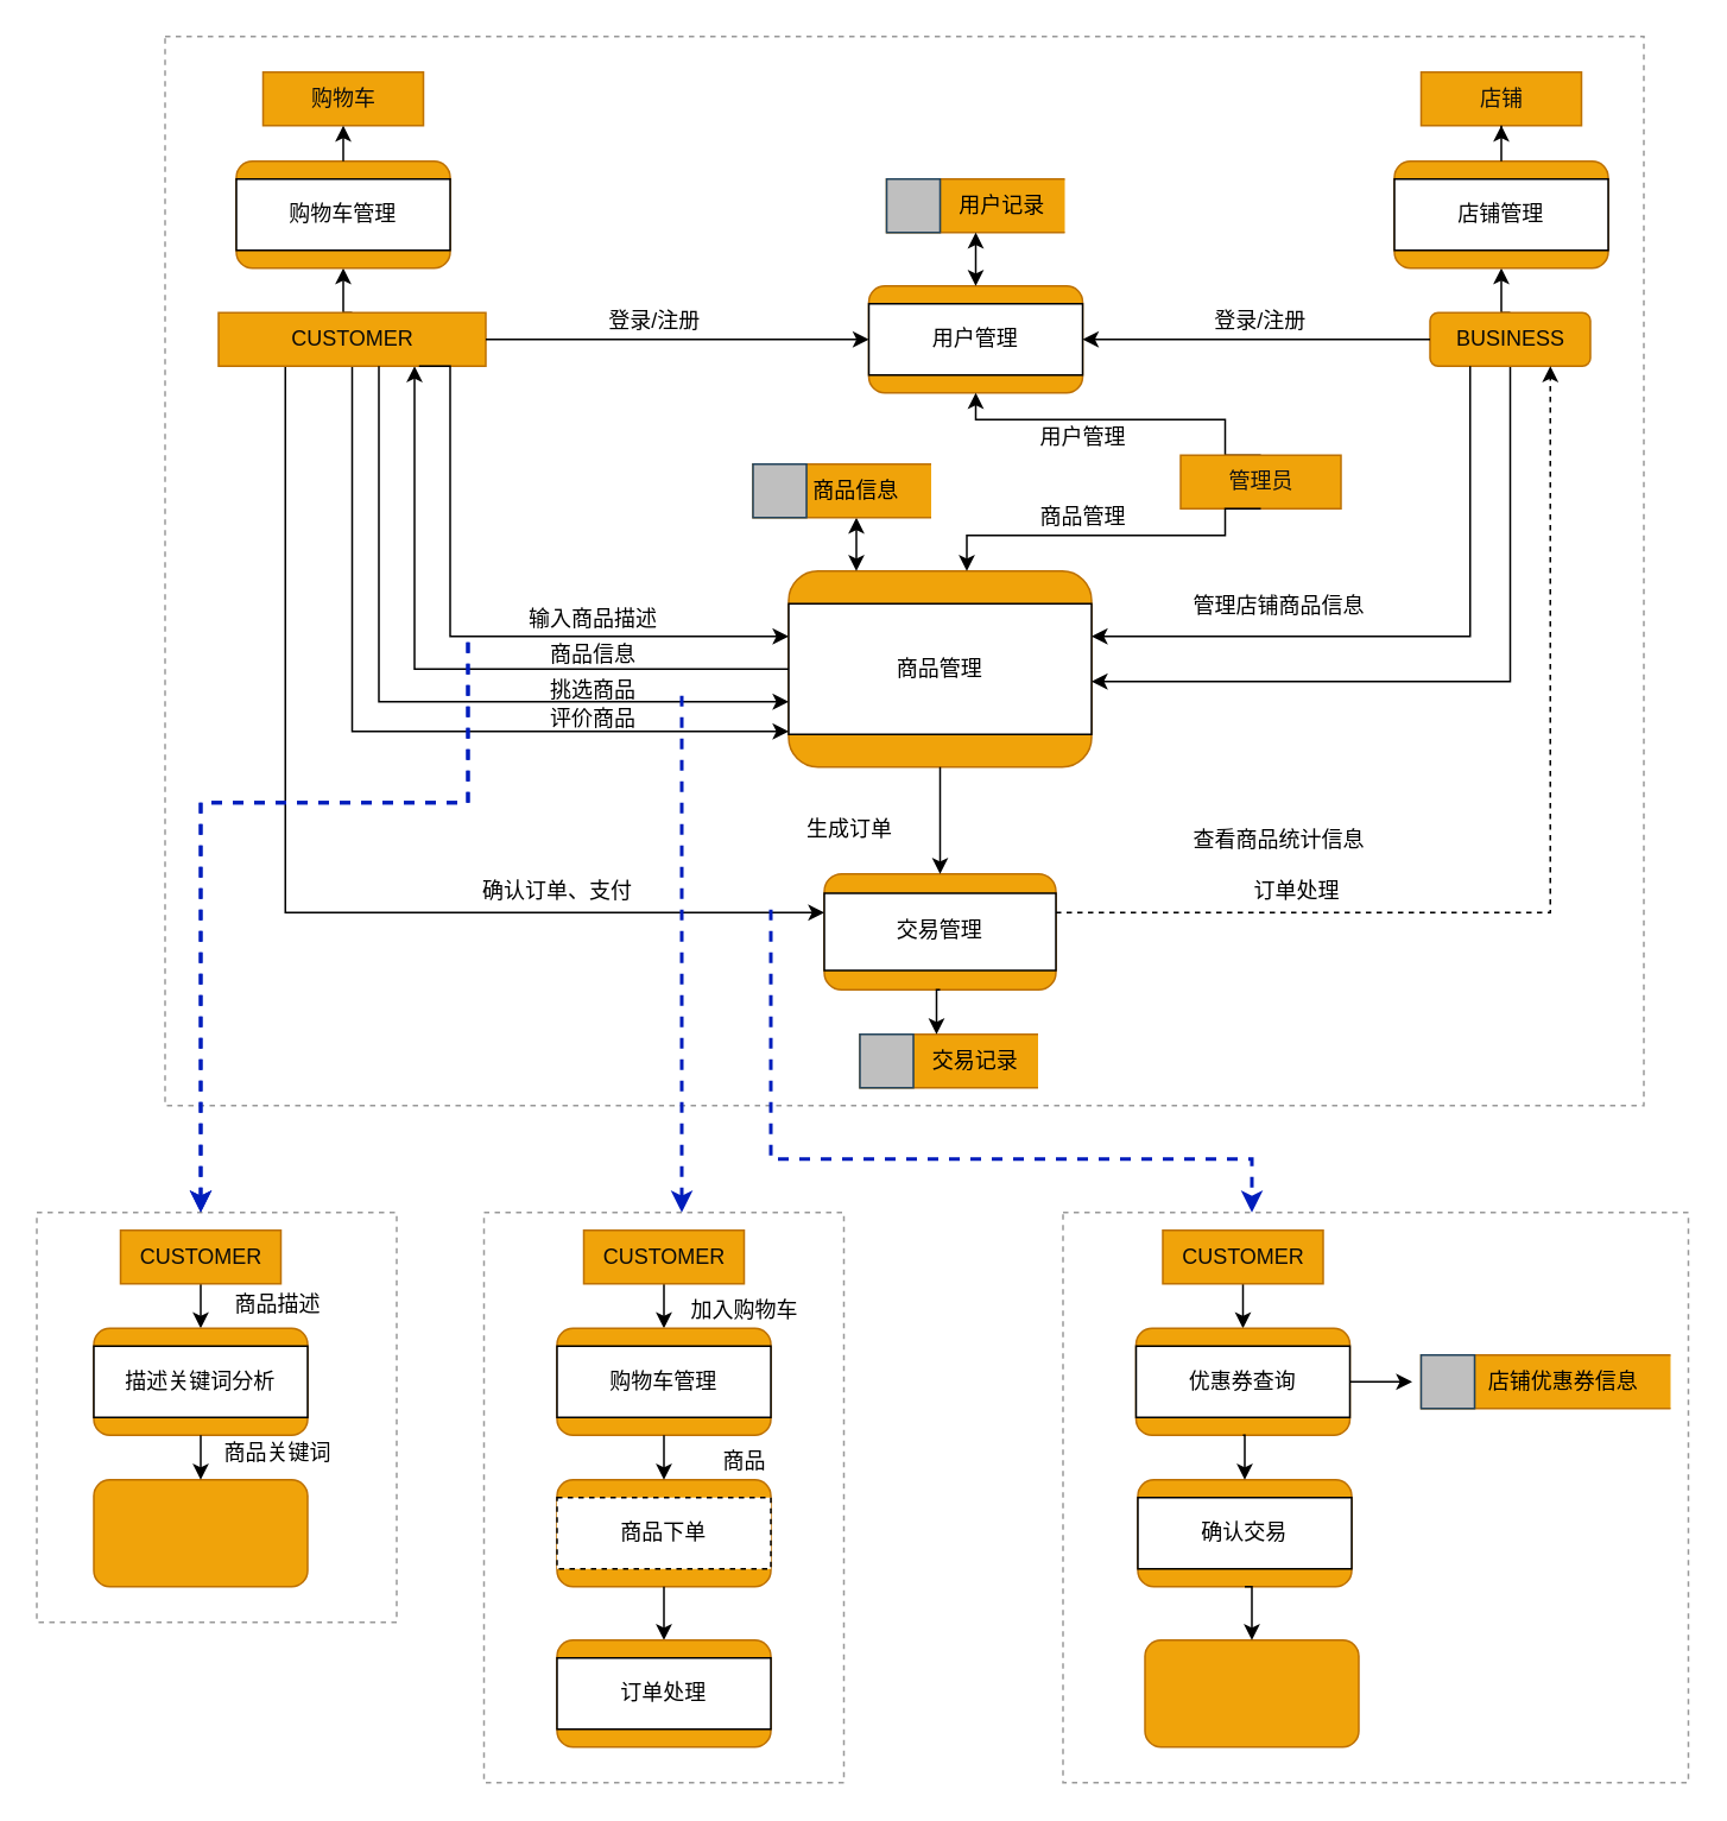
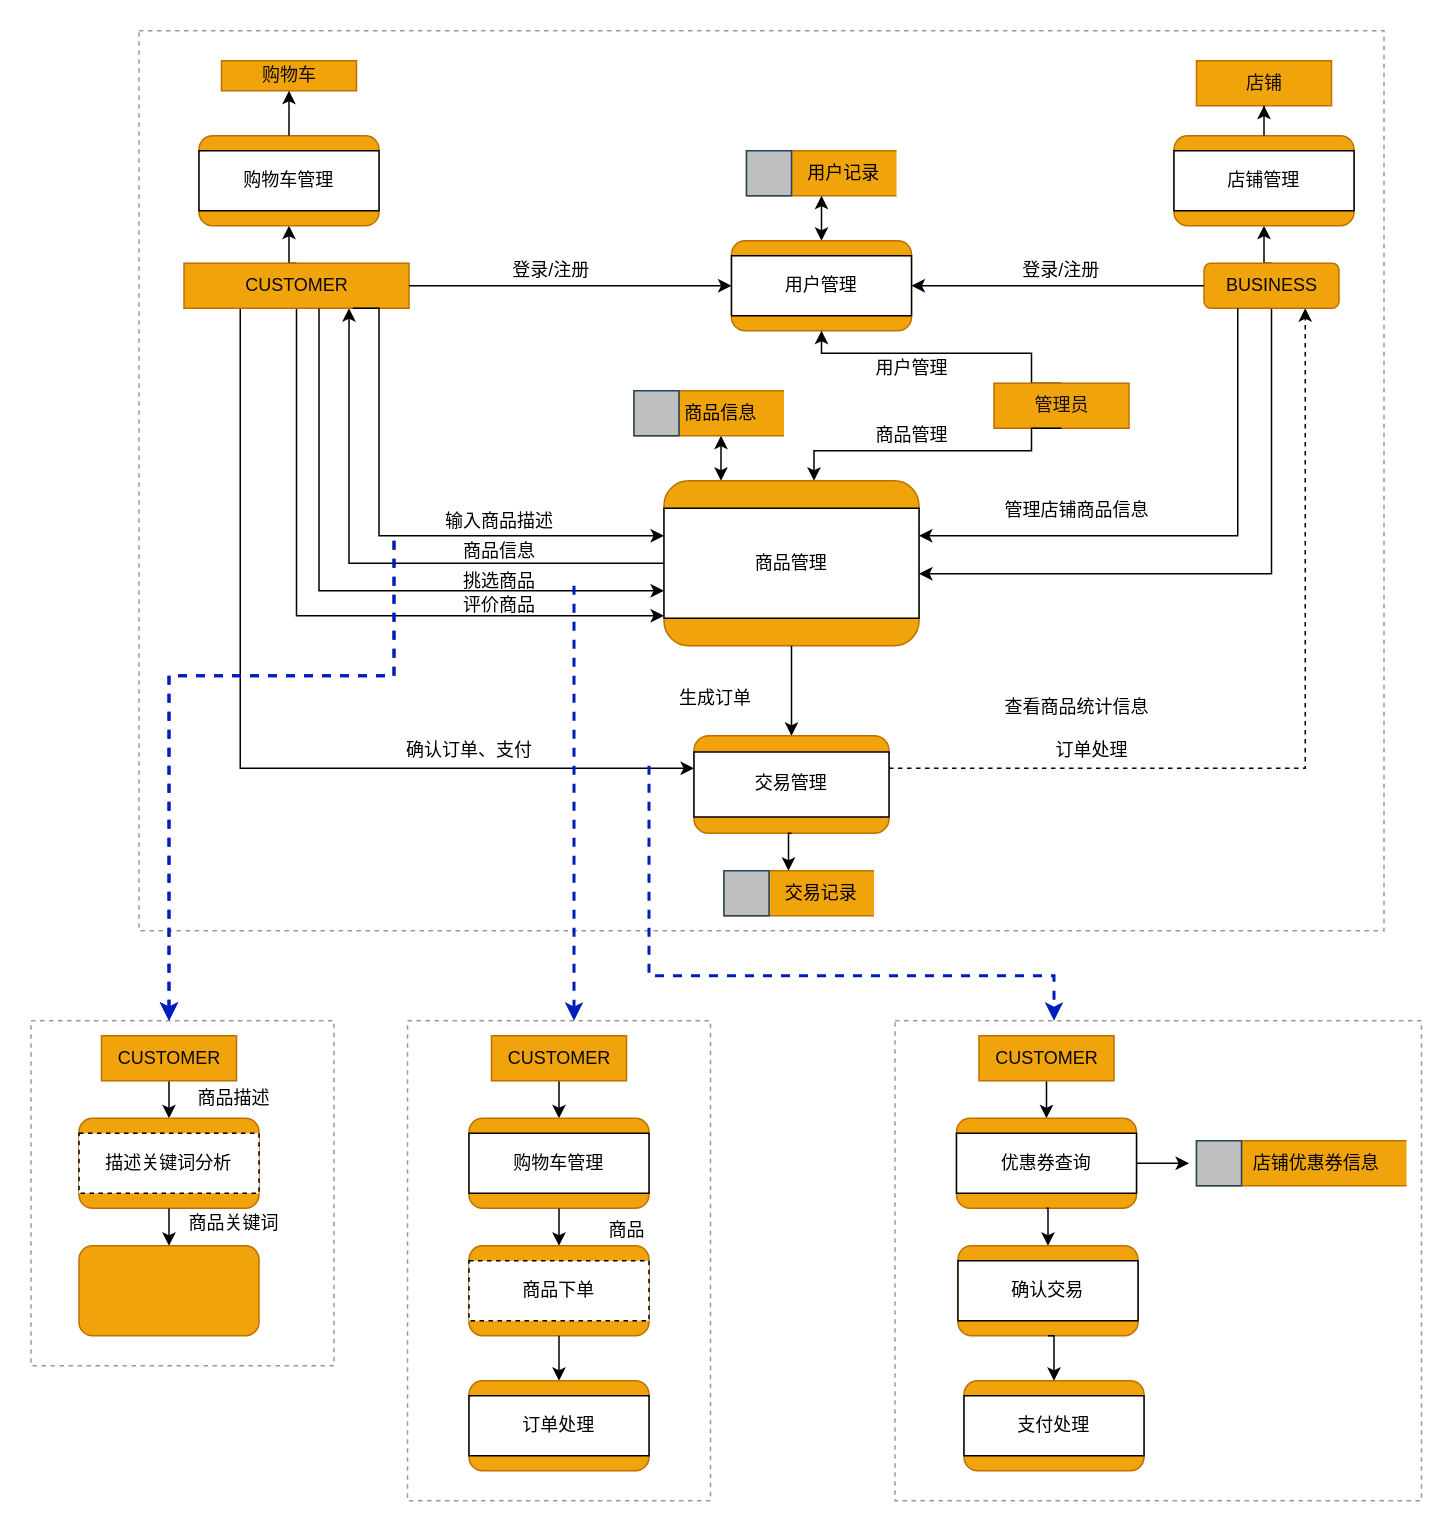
- <mxCell id="102" value="&lt;font color=&quot;#0D0D0D&quot;&gt;购物车&lt;/font&gt;" style="html=1;dashed=0;whitespace=wrap;fillColor=#f0a30a;strokeColor=#BD7000;fontColor=#ffffff;" vertex="1" parent="1"><mxGeometry x="147" y="40" width="90" height="30" as="geometry" /></mxCell>
+ <mxCell id="102" value="&lt;font color=&quot;#0D0D0D&quot;&gt;购物车&lt;/font&gt;" style="html=1;dashed=0;whitespace=wrap;fillColor=#f0a30a;strokeColor=#BD7000;fontColor=#ffffff;" vertex="1" parent="1"><mxGeometry x="147" y="40" width="90" height="20" as="geometry" /></mxCell>
- <mxCell id="78" value="加入购物车" style="text;html=1;align=center;verticalAlign=middle;resizable=0;points=[];autosize=1;" parent="1" vertex="1"><mxGeometry x="372" y="725" width="90" height="20" as="geometry" /></mxCell>
- <mxCell id="65" value="描述关键词分析" style="rounded=0;whiteSpace=wrap;html=1;" parent="63" vertex="1"><mxGeometry y="10" width="120" height="40" as="geometry" /></mxCell>
+ <mxCell id="65" value="描述关键词分析" style="rounded=0;whiteSpace=wrap;html=1;dashed=1;" parent="63" vertex="1"><mxGeometry y="10" width="120" height="40" as="geometry" /></mxCell>
+ <mxCell id="119" value="支付处理" style="rounded=0;whiteSpace=wrap;html=1;" vertex="1" parent="117"><mxGeometry y="10" width="120" height="40" as="geometry" /></mxCell>
